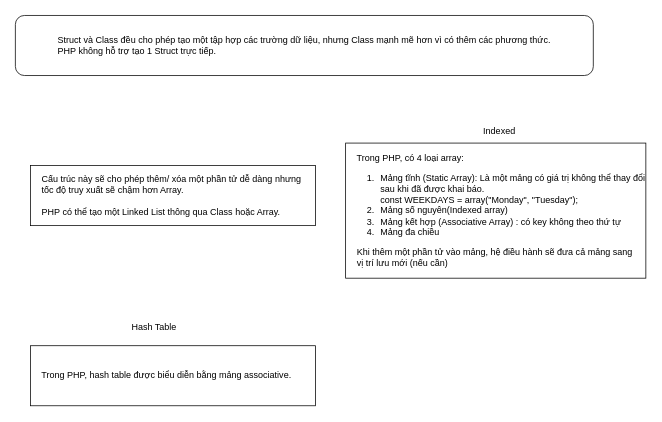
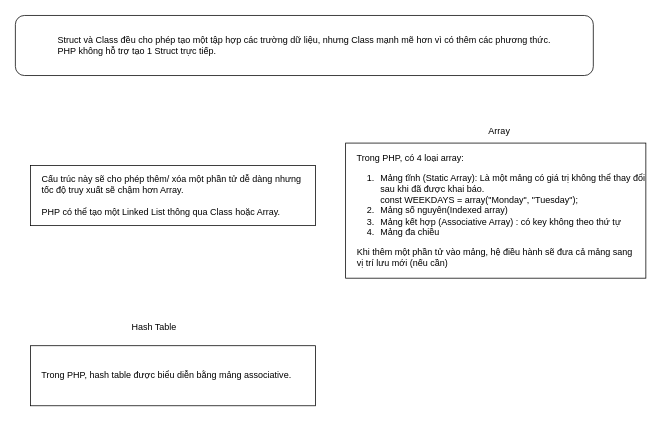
- <mxCell id="5" value="Indexed" style="text;html=1;strokeColor=none;fillColor=none;align=center;verticalAlign=middle;whiteSpace=wrap;rounded=0;" vertex="1" parent="1"><mxGeometry x="620" y="160" width="90" height="30" as="geometry" /></mxCell>
+ <mxCell id="5" value="Array" style="text;html=1;strokeColor=none;fillColor=none;align=center;verticalAlign=middle;whiteSpace=wrap;rounded=0;" vertex="1" parent="1"><mxGeometry x="620" y="160" width="90" height="30" as="geometry" /></mxCell>
